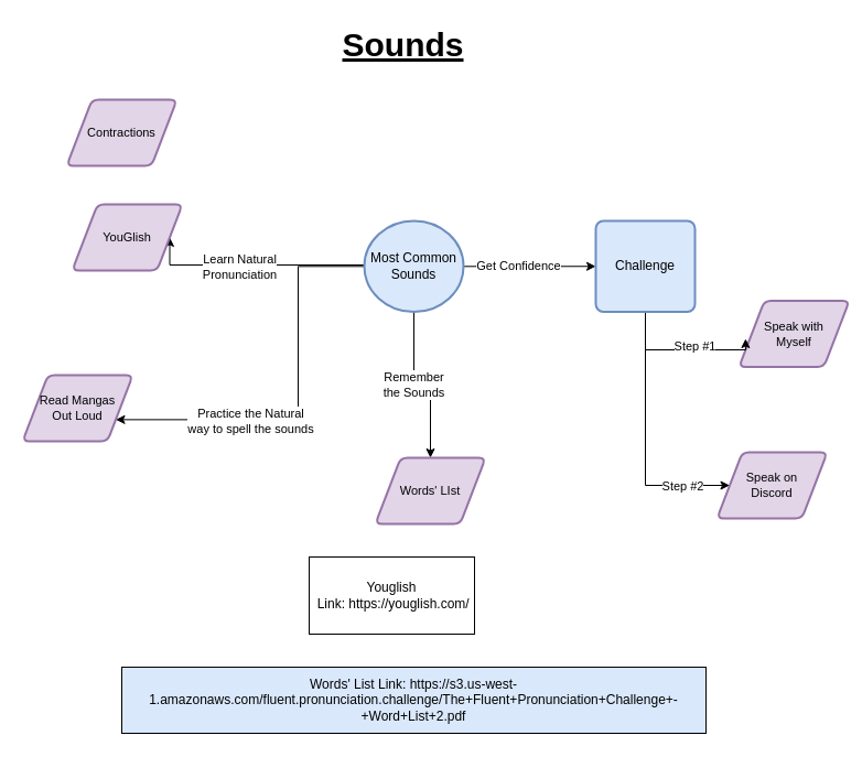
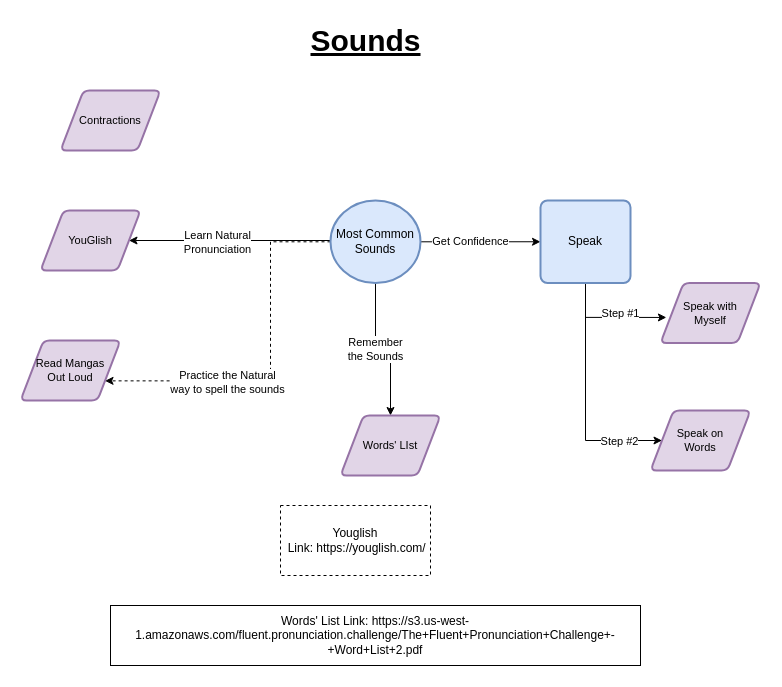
- <mxCell id="12" value="YouGlish" style="shape=parallelogram;html=1;strokeWidth=2;perimeter=parallelogramPerimeter;whiteSpace=wrap;rounded=1;arcSize=12;size=0.23;shadow=0;glass=0;sketch=0;fillColor=#e1d5e7;fontSize=11;strokeColor=#9673a6;" vertex="1" parent="1"><mxGeometry x="65" y="185" width="100" height="60" as="geometry" /></mxCell>
+ <mxCell id="12" value="YouGlish" style="shape=parallelogram;html=1;strokeWidth=2;perimeter=parallelogramPerimeter;whiteSpace=wrap;rounded=1;arcSize=12;size=0.23;shadow=0;glass=0;sketch=0;fillColor=#e1d5e7;fontSize=11;strokeColor=#9673a6;" vertex="1" parent="1"><mxGeometry x="40" y="210" width="100" height="60" as="geometry" /></mxCell>
- <mxCell id="22" value="Challenge" style="rounded=1;whiteSpace=wrap;html=1;absoluteArcSize=1;arcSize=14;strokeWidth=2;fillColor=#dae8fc;strokeColor=#6c8ebf;" vertex="1" parent="1"><mxGeometry x="540" y="200" width="90" height="82.5" as="geometry" /></mxCell>
+ <mxCell id="22" value="Speak" style="rounded=1;whiteSpace=wrap;html=1;absoluteArcSize=1;arcSize=14;strokeWidth=2;fillColor=#dae8fc;strokeColor=#6c8ebf;" vertex="1" parent="1"><mxGeometry x="540" y="200" width="90" height="82.5" as="geometry" /></mxCell>
- <mxCell id="5" style="edgeStyle=orthogonalEdgeStyle;rounded=0;orthogonalLoop=1;jettySize=auto;html=1;entryX=1;entryY=0.75;entryDx=0;entryDy=0;" edge="1" parent="1" source="11" target="15"><mxGeometry relative="1" as="geometry"><Array as="points"><mxPoint x="270" y="380" /></Array></mxGeometry></mxCell>
+ <mxCell id="5" style="edgeStyle=orthogonalEdgeStyle;rounded=0;orthogonalLoop=1;jettySize=auto;html=1;entryX=1;entryY=0.75;entryDx=0;entryDy=0;dashed=1;" edge="1" parent="1" source="11" target="15"><mxGeometry relative="1" as="geometry"><Array as="points"><mxPoint x="270" y="380" /></Array></mxGeometry></mxCell>
- <mxCell id="16" value="Speak with&lt;br&gt;Myself" style="shape=parallelogram;html=1;strokeWidth=2;perimeter=parallelogramPerimeter;whiteSpace=wrap;rounded=1;arcSize=12;size=0.23;shadow=0;glass=0;sketch=0;fillColor=#e1d5e7;fontSize=11;strokeColor=#9673a6;" vertex="1" parent="1"><mxGeometry x="670" y="272.5" width="100" height="60" as="geometry" /></mxCell>
+ <mxCell id="16" value="Speak with&lt;br&gt;Myself" style="shape=parallelogram;html=1;strokeWidth=2;perimeter=parallelogramPerimeter;whiteSpace=wrap;rounded=1;arcSize=12;size=0.23;shadow=0;glass=0;sketch=0;fillColor=#e1d5e7;fontSize=11;strokeColor=#9673a6;" vertex="1" parent="1"><mxGeometry x="660" y="282.5" width="100" height="60" as="geometry" /></mxCell>
- <mxCell id="17" value="Speak on&lt;br&gt;Discord" style="shape=parallelogram;html=1;strokeWidth=2;perimeter=parallelogramPerimeter;whiteSpace=wrap;rounded=1;arcSize=12;size=0.23;shadow=0;glass=0;sketch=0;fillColor=#e1d5e7;fontSize=11;strokeColor=#9673a6;" vertex="1" parent="1"><mxGeometry x="650" y="410" width="100" height="60" as="geometry" /></mxCell>
+ <mxCell id="17" value="Speak on&lt;br&gt;Words" style="shape=parallelogram;html=1;strokeWidth=2;perimeter=parallelogramPerimeter;whiteSpace=wrap;rounded=1;arcSize=12;size=0.23;shadow=0;glass=0;sketch=0;fillColor=#e1d5e7;fontSize=11;strokeColor=#9673a6;" vertex="1" parent="1"><mxGeometry x="650" y="410" width="100" height="60" as="geometry" /></mxCell>
- <mxCell id="23" value="Youglish&lt;br&gt;&amp;nbsp;Link:&amp;nbsp;https://youglish.com/" style="rounded=0;whiteSpace=wrap;html=1;" vertex="1" parent="1"><mxGeometry x="280" y="505" width="150" height="70" as="geometry" /></mxCell>
+ <mxCell id="23" value="Youglish&lt;br&gt;&amp;nbsp;Link:&amp;nbsp;https://youglish.com/" style="rounded=0;whiteSpace=wrap;html=1;dashed=1;" vertex="1" parent="1"><mxGeometry x="280" y="505" width="150" height="70" as="geometry" /></mxCell>
- <mxCell id="24" value="Words' List Link:&amp;nbsp;https://s3.us-west-1.amazonaws.com/fluent.pronunciation.challenge/The+Fluent+Pronunciation+Challenge+-+Word+List+2.pdf" style="rounded=0;whiteSpace=wrap;html=1;fillColor=#dae8fc;" vertex="1" parent="1"><mxGeometry x="110" y="605" width="530" height="60" as="geometry" /></mxCell>
+ <mxCell id="24" value="Words' List Link:&amp;nbsp;https://s3.us-west-1.amazonaws.com/fluent.pronunciation.challenge/The+Fluent+Pronunciation+Challenge+-+Word+List+2.pdf" style="rounded=0;whiteSpace=wrap;html=1;" vertex="1" parent="1"><mxGeometry x="110" y="605" width="530" height="60" as="geometry" /></mxCell>
